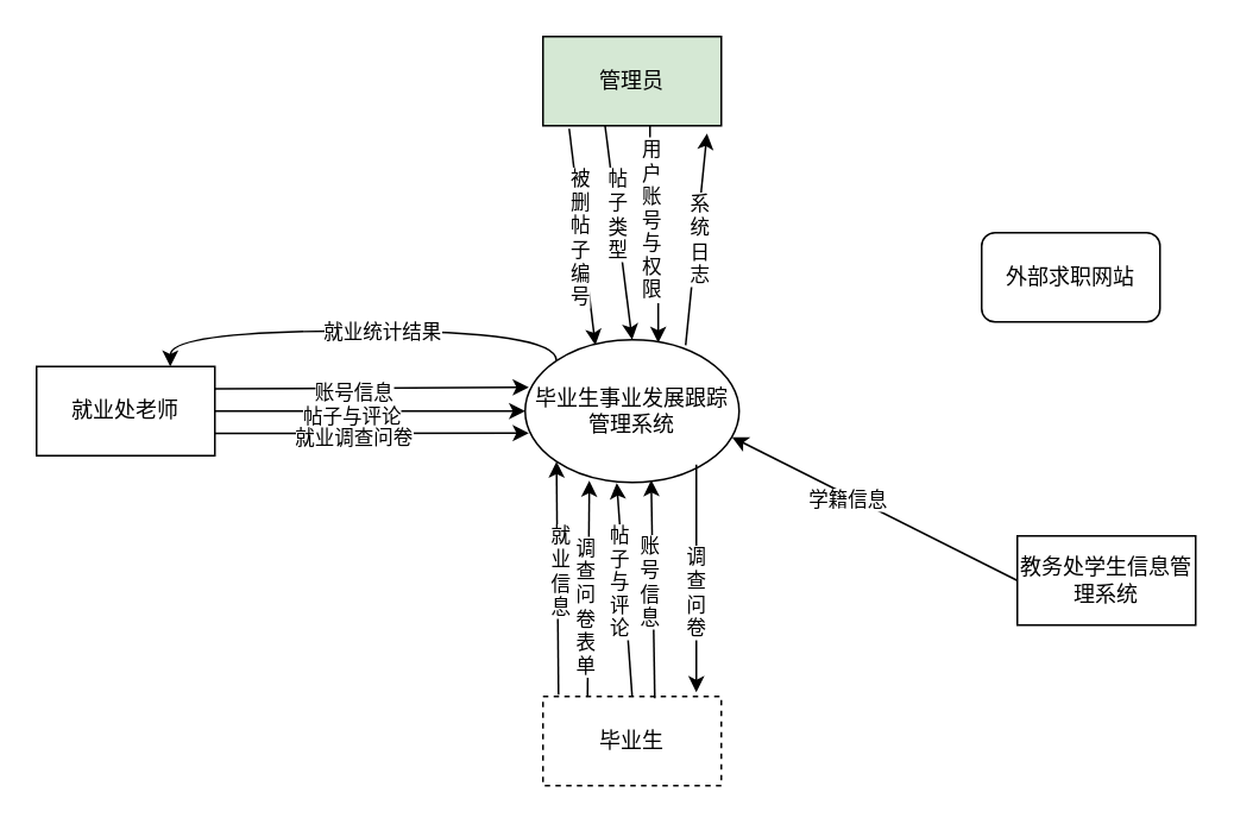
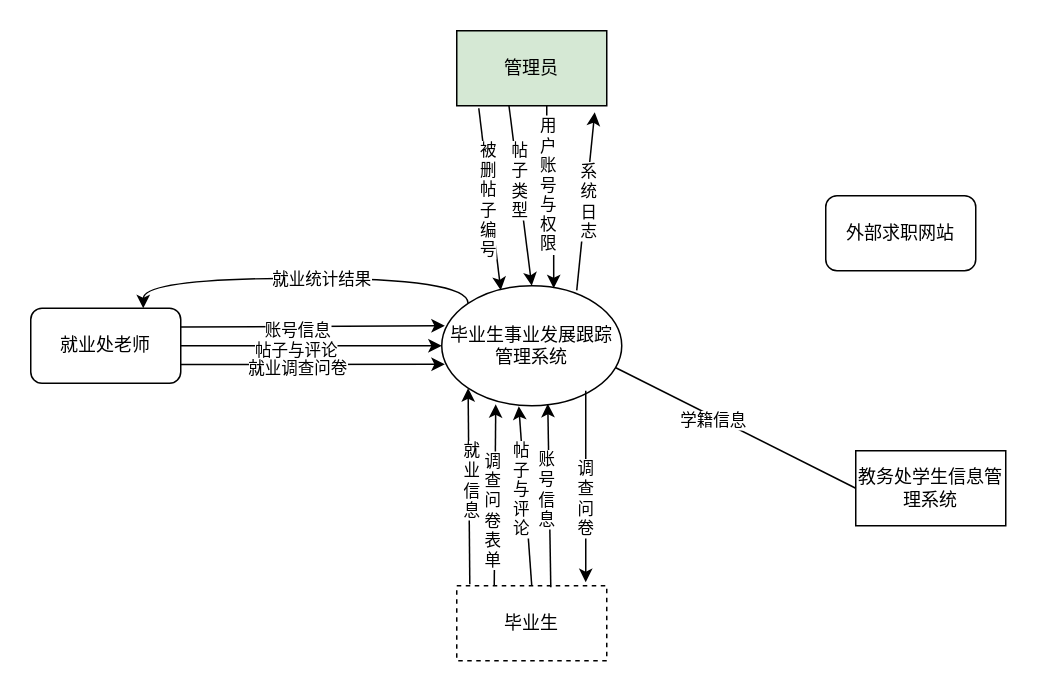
- <mxCell id="10" value="就业处老师" style="html=1;dashed=0;whiteSpace=wrap;" vertex="1" parent="1"><mxGeometry x="20" y="205" width="100" height="50" as="geometry" /></mxCell>
+ <mxCell id="10" value="就业处老师" style="html=1;dashed=0;whiteSpace=wrap;rounded=1;" vertex="1" parent="1"><mxGeometry x="20" y="205" width="100" height="50" as="geometry" /></mxCell>
- <mxCell id="18" style="rounded=0;orthogonalLoop=1;jettySize=auto;html=1;exitX=0;exitY=0.5;exitDx=0;exitDy=0;entryX=0.967;entryY=0.683;entryDx=0;entryDy=0;entryPerimeter=0;" edge="1" parent="1" source="20" target="4"><mxGeometry relative="1" as="geometry" /></mxCell>
+ <mxCell id="18" style="rounded=0;orthogonalLoop=1;jettySize=auto;html=1;exitX=0;exitY=0.5;exitDx=0;exitDy=0;entryX=0.967;entryY=0.683;entryDx=0;entryDy=0;entryPerimeter=0;endArrow=none;" edge="1" parent="1" source="20" target="4"><mxGeometry relative="1" as="geometry" /></mxCell>
